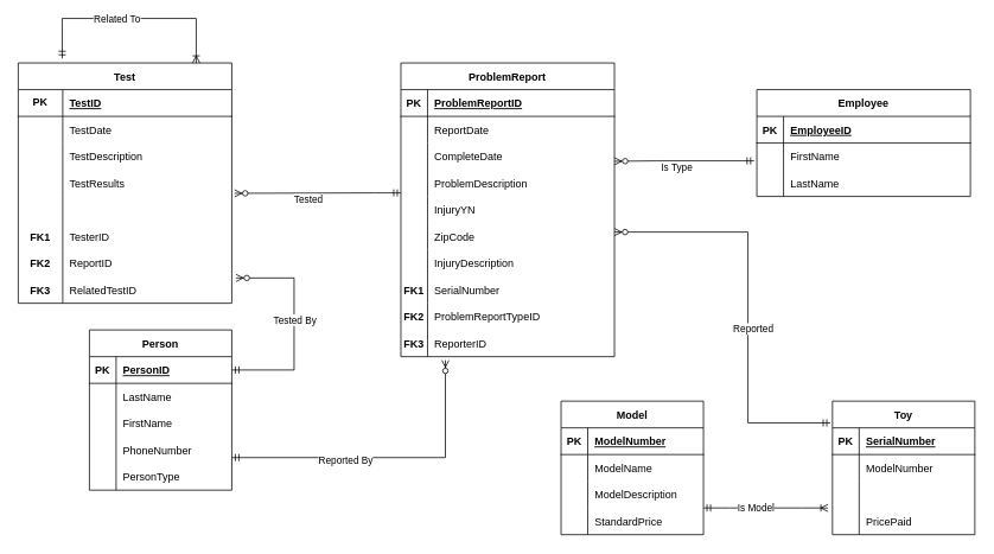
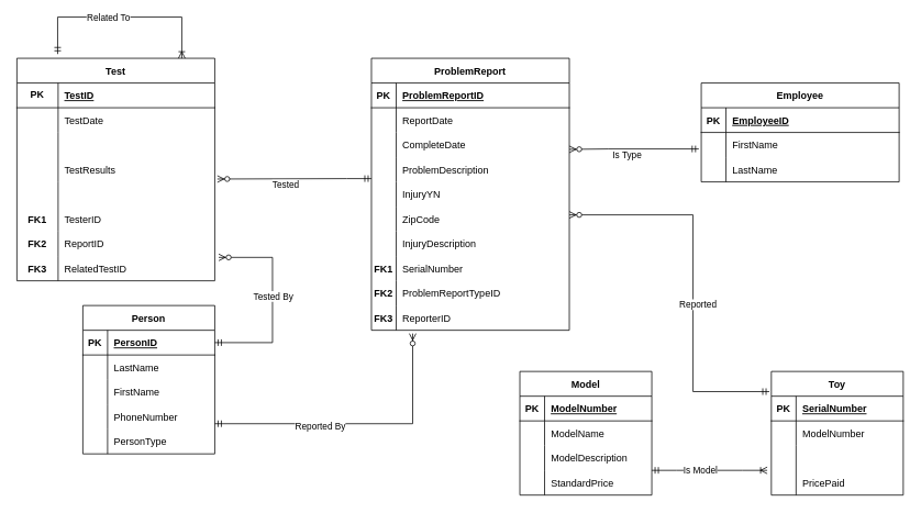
- <mxCell id="11" value="TestDescription" style="shape=partialRectangle;overflow=hidden;connectable=0;fillColor=none;top=0;left=0;bottom=0;right=0;align=left;spacingLeft=6;" parent="9" vertex="1"><mxGeometry x="50" width="190" height="30" as="geometry"><mxRectangle width="190" height="30" as="alternateBounds" /></mxGeometry></mxCell>
